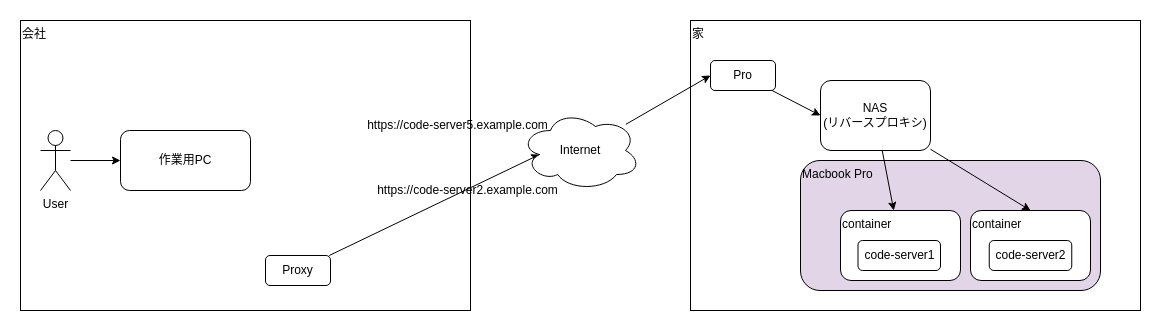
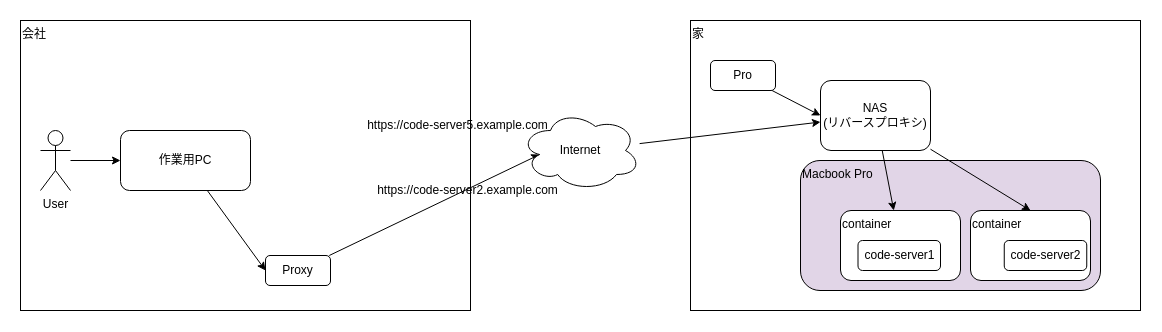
- <mxCell id="11" style="edgeStyle=none;html=1;entryX=0;entryY=0.5;entryDx=0;entryDy=0;" edge="1" parent="1" source="12" target="14"><mxGeometry relative="1" as="geometry" /></mxCell>
+ <mxCell id="11" style="edgeStyle=none;html=1;" edge="1" parent="1" source="12" target="17"><mxGeometry relative="1" as="geometry" /></mxCell>
+ <mxCell id="5" style="edgeStyle=none;html=1;entryX=0;entryY=0.5;entryDx=0;entryDy=0;" edge="1" parent="1" source="6" target="10"><mxGeometry relative="1" as="geometry" /></mxCell>
- <mxCell id="21" value="code-server2" style="rounded=1;whiteSpace=wrap;html=1;" vertex="1" parent="1"><mxGeometry x="988.75" y="240" width="82.5" height="30" as="geometry" /></mxCell>
+ <mxCell id="21" value="code-server2" style="rounded=1;whiteSpace=wrap;html=1;" vertex="1" parent="1"><mxGeometry x="1003.75" y="240" width="82.5" height="30" as="geometry" /></mxCell>
